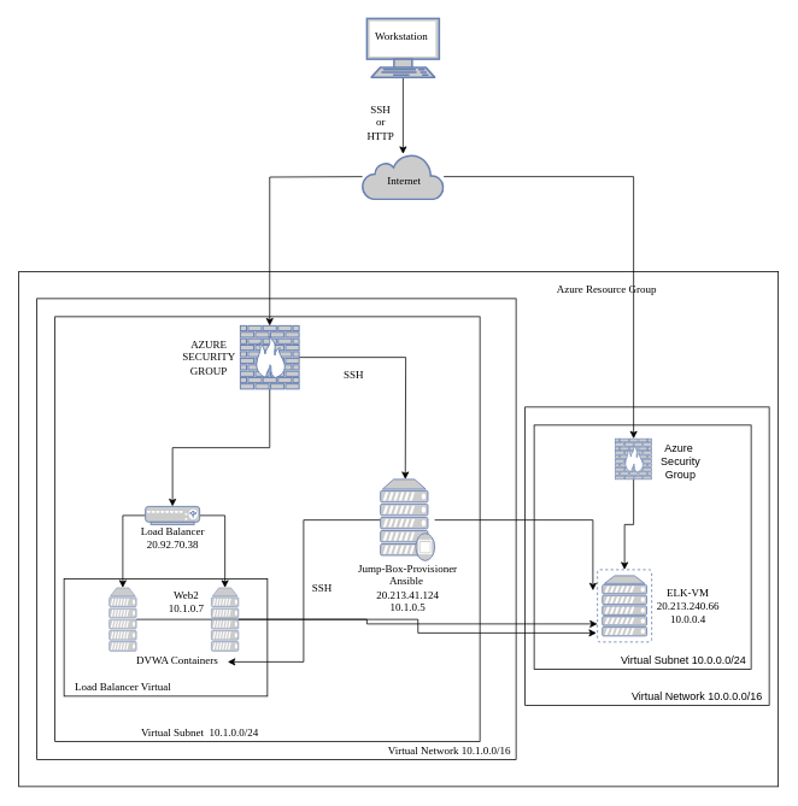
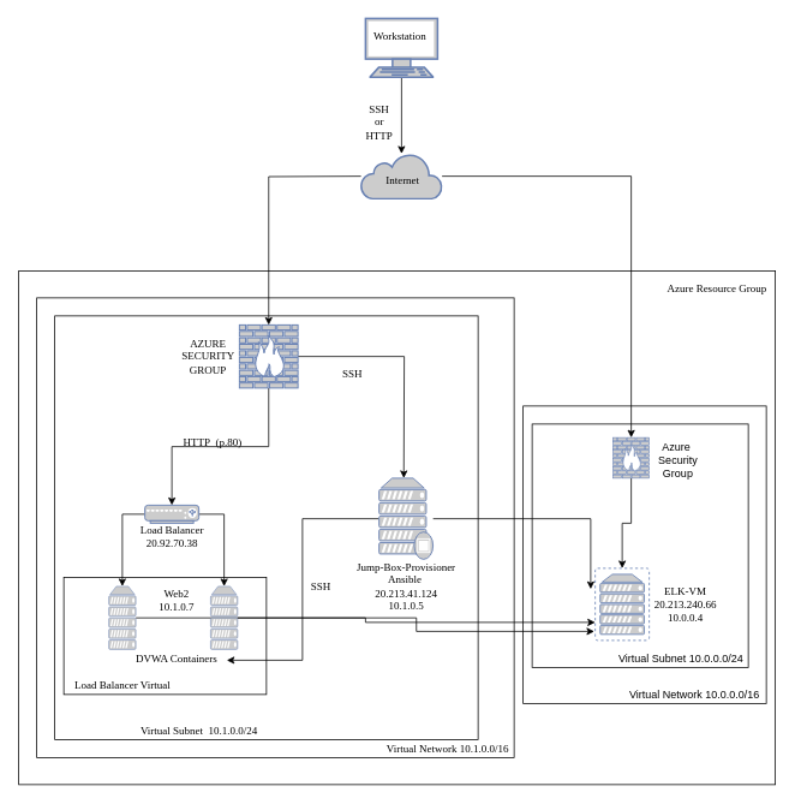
- <mxCell id="40" value="Azure Resource Group" style="text;html=1;resizable=0;autosize=1;align=center;verticalAlign=middle;points=[];fillColor=none;strokeColor=none;rounded=0;shadow=0;fontFamily=Times New Roman;" parent="1" vertex="1"><mxGeometry x="605" y="310" width="130" height="20" as="geometry" /></mxCell>
+ <mxCell id="40" value="Azure Resource Group" style="text;html=1;resizable=0;autosize=1;align=center;verticalAlign=middle;points=[];fillColor=none;strokeColor=none;rounded=0;shadow=0;fontFamily=Times New Roman;" parent="1" vertex="1"><mxGeometry x="730" y="310" width="130" height="20" as="geometry" /></mxCell>
+ <mxCell id="22" value="HTTP&amp;nbsp; (p.80)" style="text;html=1;resizable=0;autosize=1;align=center;verticalAlign=middle;points=[];fillColor=none;strokeColor=none;rounded=0;shadow=0;fontFamily=Times New Roman;" parent="1" vertex="1"><mxGeometry x="195" y="480" width="80" height="20" as="geometry" /></mxCell>
- <mxCell id="34" value="Web2&lt;br&gt;10.1.0.7" style="text;html=1;resizable=0;autosize=1;align=center;verticalAlign=middle;points=[];fillColor=none;strokeColor=none;rounded=0;shadow=0;fontFamily=Times New Roman;" parent="1" vertex="1"><mxGeometry x="180" y="650" width="50" height="30" as="geometry" /></mxCell>
+ <mxCell id="34" value="Web2&lt;br&gt;10.1.0.7" style="text;html=1;resizable=0;autosize=1;align=center;verticalAlign=middle;points=[];fillColor=none;strokeColor=none;rounded=0;shadow=0;fontFamily=Times New Roman;" parent="1" vertex="1"><mxGeometry x="170" y="650" width="50" height="30" as="geometry" /></mxCell>
